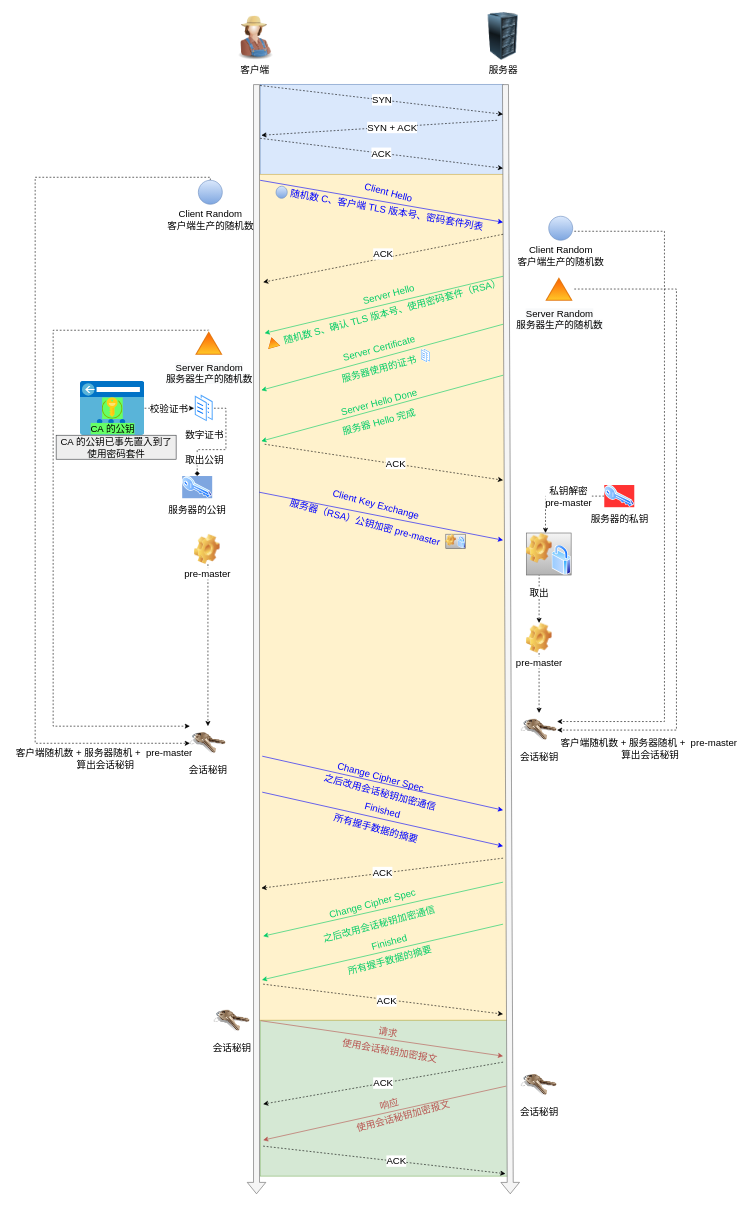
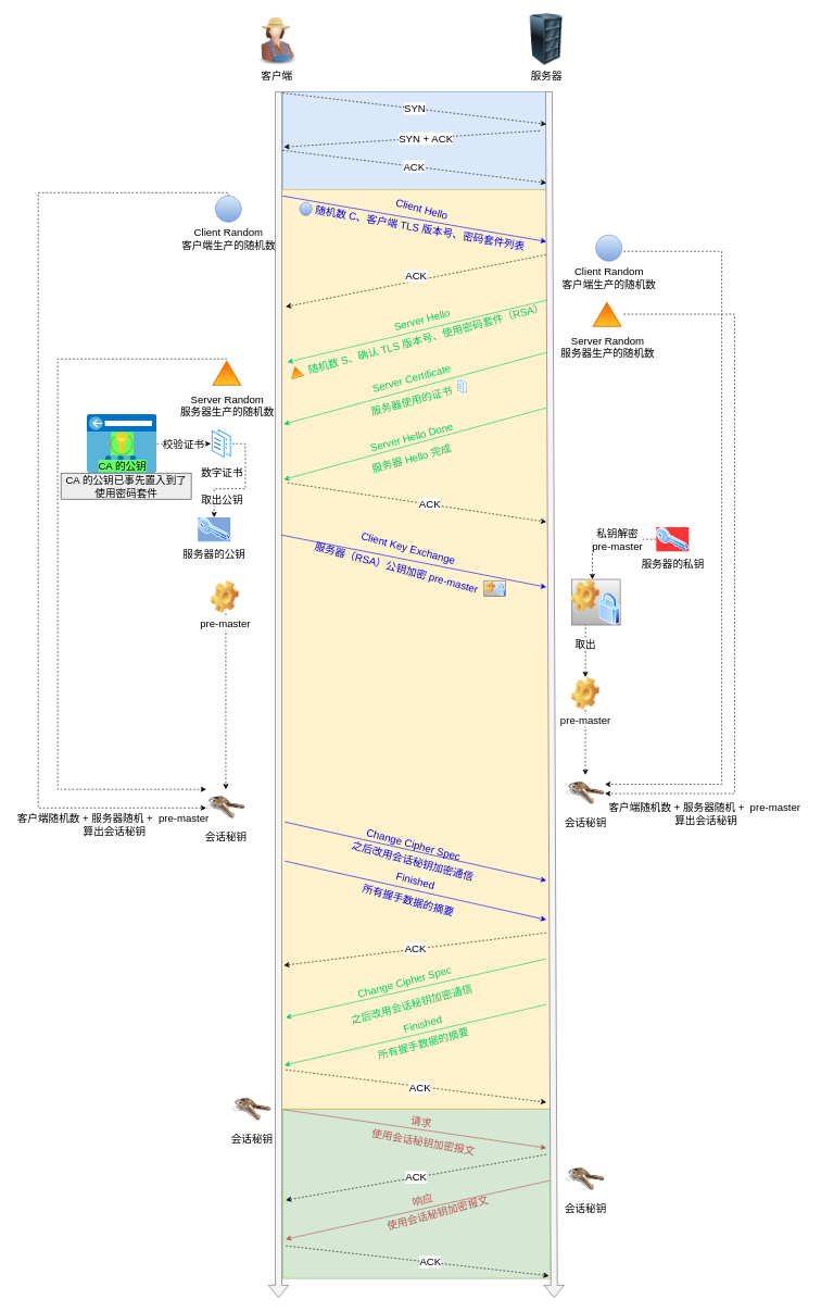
- <mxCell id="31" style="edgeStyle=orthogonalEdgeStyle;rounded=0;orthogonalLoop=1;jettySize=auto;html=1;exitX=1;exitY=0.5;exitDx=0;exitDy=0;dashed=1;fontSize=16;endArrow=diamond;" edge="1" parent="1" source="33" target="34"><mxGeometry relative="1" as="geometry" /></mxCell>
+ <mxCell id="31" style="edgeStyle=orthogonalEdgeStyle;rounded=0;orthogonalLoop=1;jettySize=auto;html=1;exitX=1;exitY=0.5;exitDx=0;exitDy=0;dashed=1;fontSize=16;" edge="1" parent="1" source="33" target="34"><mxGeometry relative="1" as="geometry" /></mxCell>
